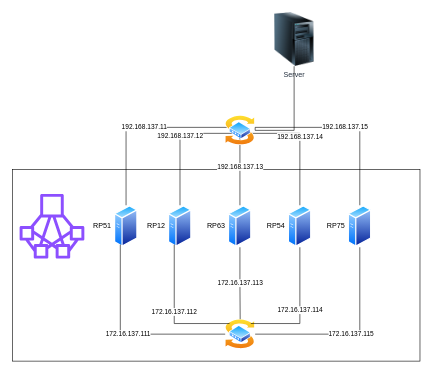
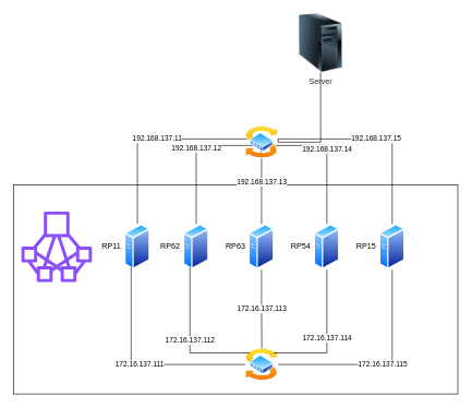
- <mxCell id="8" value="RP51" style="text;html=1;align=center;verticalAlign=middle;whiteSpace=wrap;rounded=0;" vertex="1" parent="1"><mxGeometry x="140" y="362" width="60" height="30" as="geometry" /></mxCell>
+ <mxCell id="8" value="RP11" style="text;html=1;align=center;verticalAlign=middle;whiteSpace=wrap;rounded=0;" vertex="1" parent="1"><mxGeometry x="140" y="362" width="60" height="30" as="geometry" /></mxCell>
- <mxCell id="13" value="RP12" style="text;html=1;align=center;verticalAlign=middle;whiteSpace=wrap;rounded=0;" vertex="1" parent="1"><mxGeometry x="230" y="362" width="60" height="30" as="geometry" /></mxCell>
+ <mxCell id="13" value="RP62" style="text;html=1;align=center;verticalAlign=middle;whiteSpace=wrap;rounded=0;" vertex="1" parent="1"><mxGeometry x="230" y="362" width="60" height="30" as="geometry" /></mxCell>
- <mxCell id="29" value="RP75" style="text;html=1;align=center;verticalAlign=middle;whiteSpace=wrap;rounded=0;" vertex="1" parent="1"><mxGeometry x="530" y="362" width="60" height="30" as="geometry" /></mxCell>
+ <mxCell id="29" value="RP15" style="text;html=1;align=center;verticalAlign=middle;whiteSpace=wrap;rounded=0;" vertex="1" parent="1"><mxGeometry x="530" y="362" width="60" height="30" as="geometry" /></mxCell>
